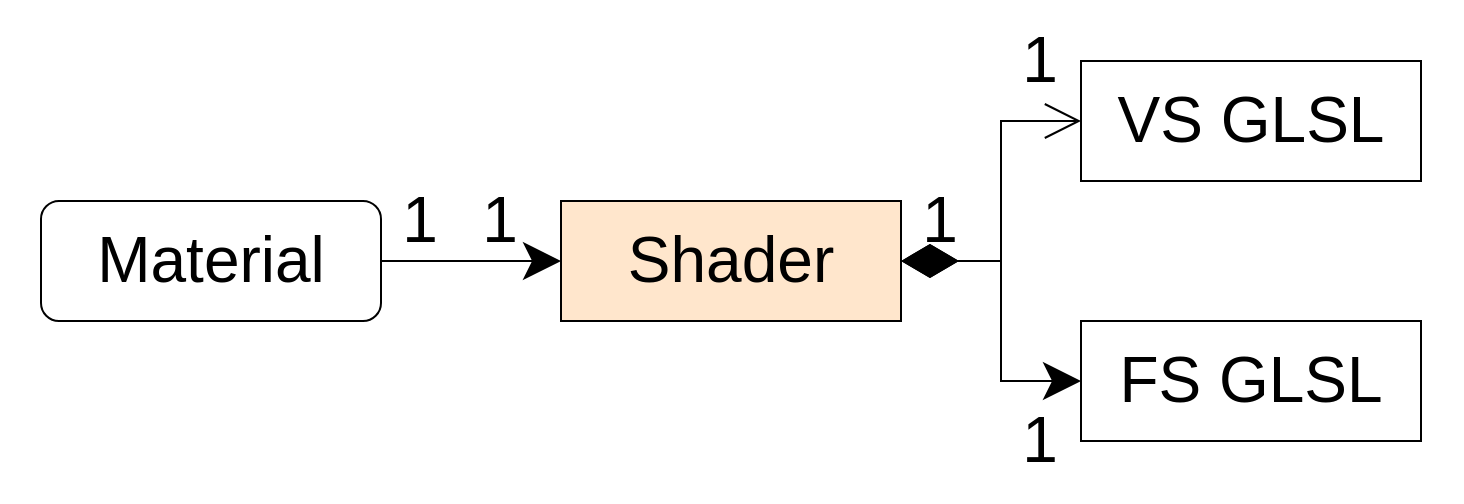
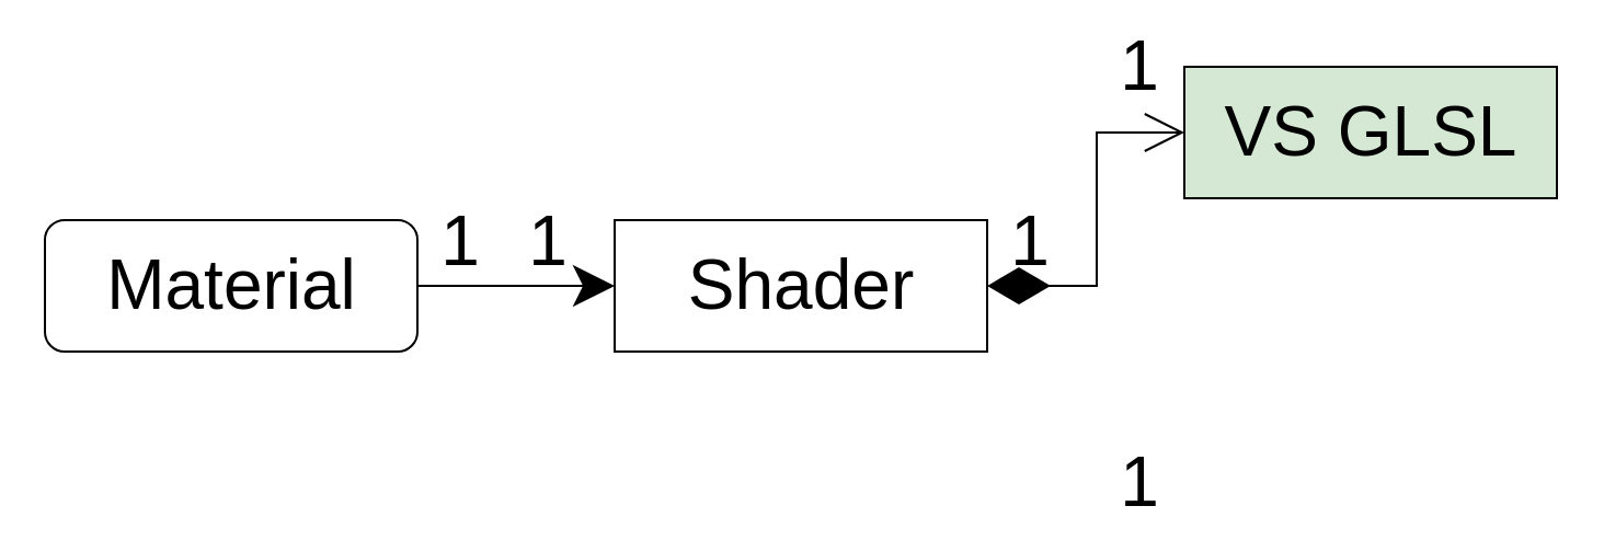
- <mxCell id="7" value="VS GLSL" style="html=1;fontSize=32;" vertex="1" parent="1"><mxGeometry x="540" y="30" width="170" height="60" as="geometry" /></mxCell>
+ <mxCell id="7" value="VS GLSL" style="html=1;fontSize=32;fillColor=#d5e8d4;" vertex="1" parent="1"><mxGeometry x="540" y="30" width="170" height="60" as="geometry" /></mxCell>
- <mxCell id="6" value="Shader" style="html=1;fontSize=32;fillColor=#ffe6cc;" vertex="1" parent="1"><mxGeometry x="280" y="100" width="170" height="60" as="geometry" /></mxCell>
+ <mxCell id="6" value="Shader" style="html=1;fontSize=32;" vertex="1" parent="1"><mxGeometry x="280" y="100" width="170" height="60" as="geometry" /></mxCell>
- <mxCell id="5" style="edgeStyle=orthogonalEdgeStyle;rounded=0;orthogonalLoop=1;jettySize=auto;html=1;startArrow=diamondThin;startFill=1;startSize=26;endSize=16;" edge="1" parent="1" source="6" target="8"><mxGeometry relative="1" as="geometry" /></mxCell>
- <mxCell id="8" value="FS GLSL" style="html=1;fontSize=32;" vertex="1" parent="1"><mxGeometry x="540" y="160" width="170" height="60" as="geometry" /></mxCell>
